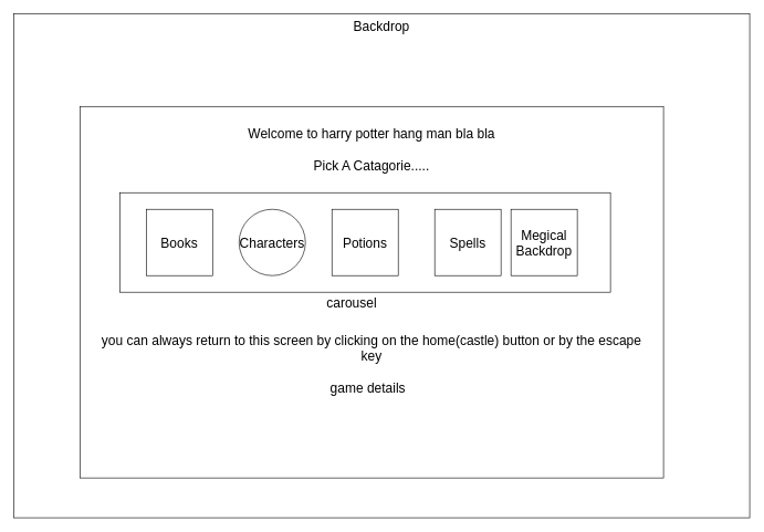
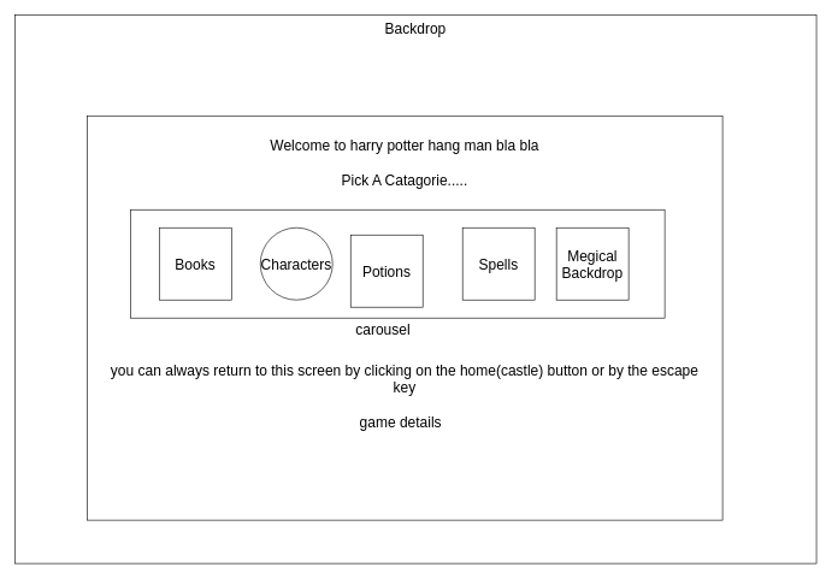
- <mxCell id="7" value="Potions" style="whiteSpace=wrap;html=1;aspect=fixed;fontSize=20;verticalAlign=middle;" parent="1" vertex="1"><mxGeometry x="500" y="315" width="100" height="100" as="geometry" /></mxCell>
+ <mxCell id="7" value="Potions" style="whiteSpace=wrap;html=1;aspect=fixed;fontSize=20;verticalAlign=middle;" parent="1" vertex="1"><mxGeometry x="485" y="325" width="100" height="100" as="geometry" /></mxCell>
- <mxCell id="8" value="Spells" style="whiteSpace=wrap;html=1;aspect=fixed;fontSize=20;verticalAlign=middle;" parent="1" vertex="1"><mxGeometry x="655" y="315" width="100" height="100" as="geometry" /></mxCell>
+ <mxCell id="8" value="Spells" style="whiteSpace=wrap;html=1;aspect=fixed;fontSize=20;verticalAlign=middle;" parent="1" vertex="1"><mxGeometry x="640" y="315" width="100" height="100" as="geometry" /></mxCell>
